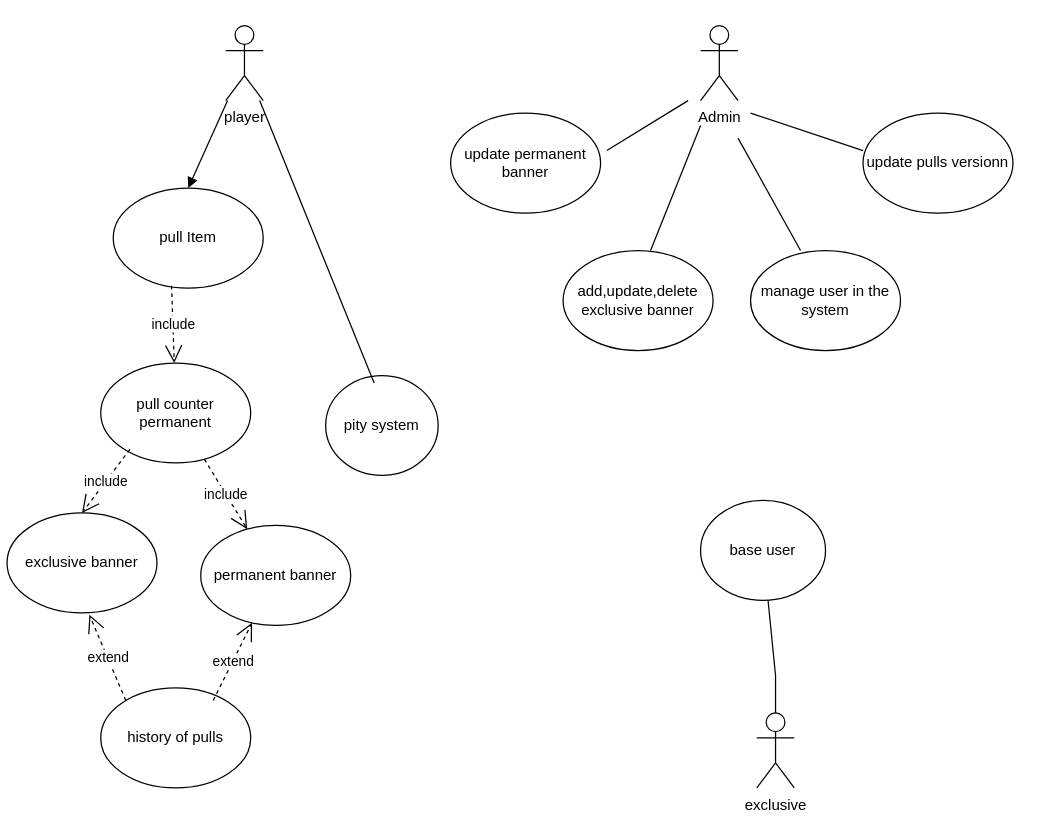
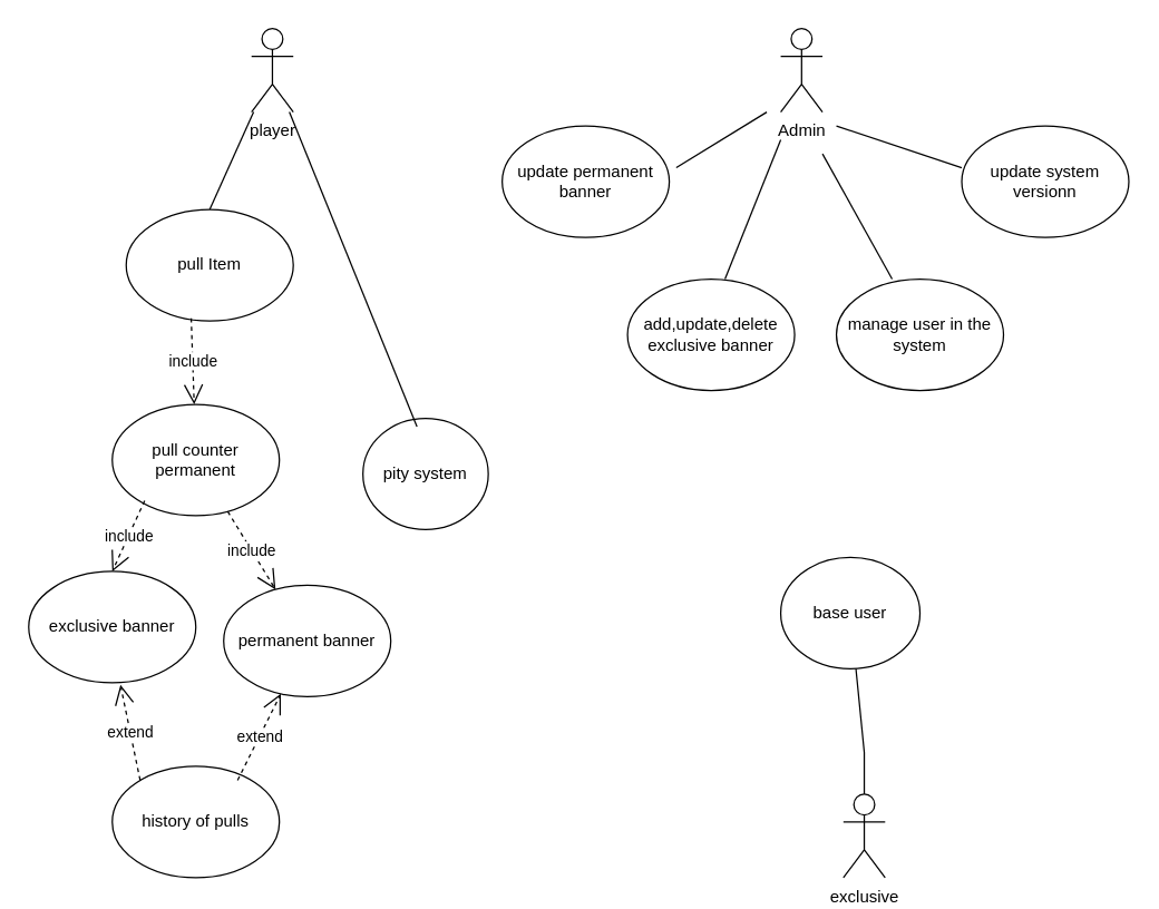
- <mxCell id="13" value="update pulls versionn" style="ellipse;whiteSpace=wrap;html=1;" vertex="1" parent="1"><mxGeometry x="690" y="90" width="120" height="80" as="geometry" /></mxCell>
+ <mxCell id="13" value="update system versionn" style="ellipse;whiteSpace=wrap;html=1;" vertex="1" parent="1"><mxGeometry x="690" y="90" width="120" height="80" as="geometry" /></mxCell>
- <mxCell id="3" value="" style="endArrow=block;html=1;rounded=0;entryX=0.5;entryY=0;entryDx=0;entryDy=0;" edge="1" parent="1" source="2" target="4"><mxGeometry width="50" height="50" relative="1" as="geometry"><mxPoint x="194.58" y="110" as="sourcePoint" /><mxPoint x="194.58" y="180" as="targetPoint" /></mxGeometry></mxCell>
+ <mxCell id="3" value="" style="endArrow=none;html=1;rounded=0;entryX=0.5;entryY=0;entryDx=0;entryDy=0;" edge="1" parent="1" source="2" target="4"><mxGeometry width="50" height="50" relative="1" as="geometry"><mxPoint x="194.58" y="110" as="sourcePoint" /><mxPoint x="194.58" y="180" as="targetPoint" /></mxGeometry></mxCell>
- <mxCell id="5" value="exclusive banner" style="ellipse;whiteSpace=wrap;html=1;" vertex="1" parent="1"><mxGeometry x="5" y="410" width="120" height="80" as="geometry" /></mxCell>
+ <mxCell id="5" value="exclusive banner" style="ellipse;whiteSpace=wrap;html=1;" vertex="1" parent="1"><mxGeometry x="20" y="410" width="120" height="80" as="geometry" /></mxCell>
